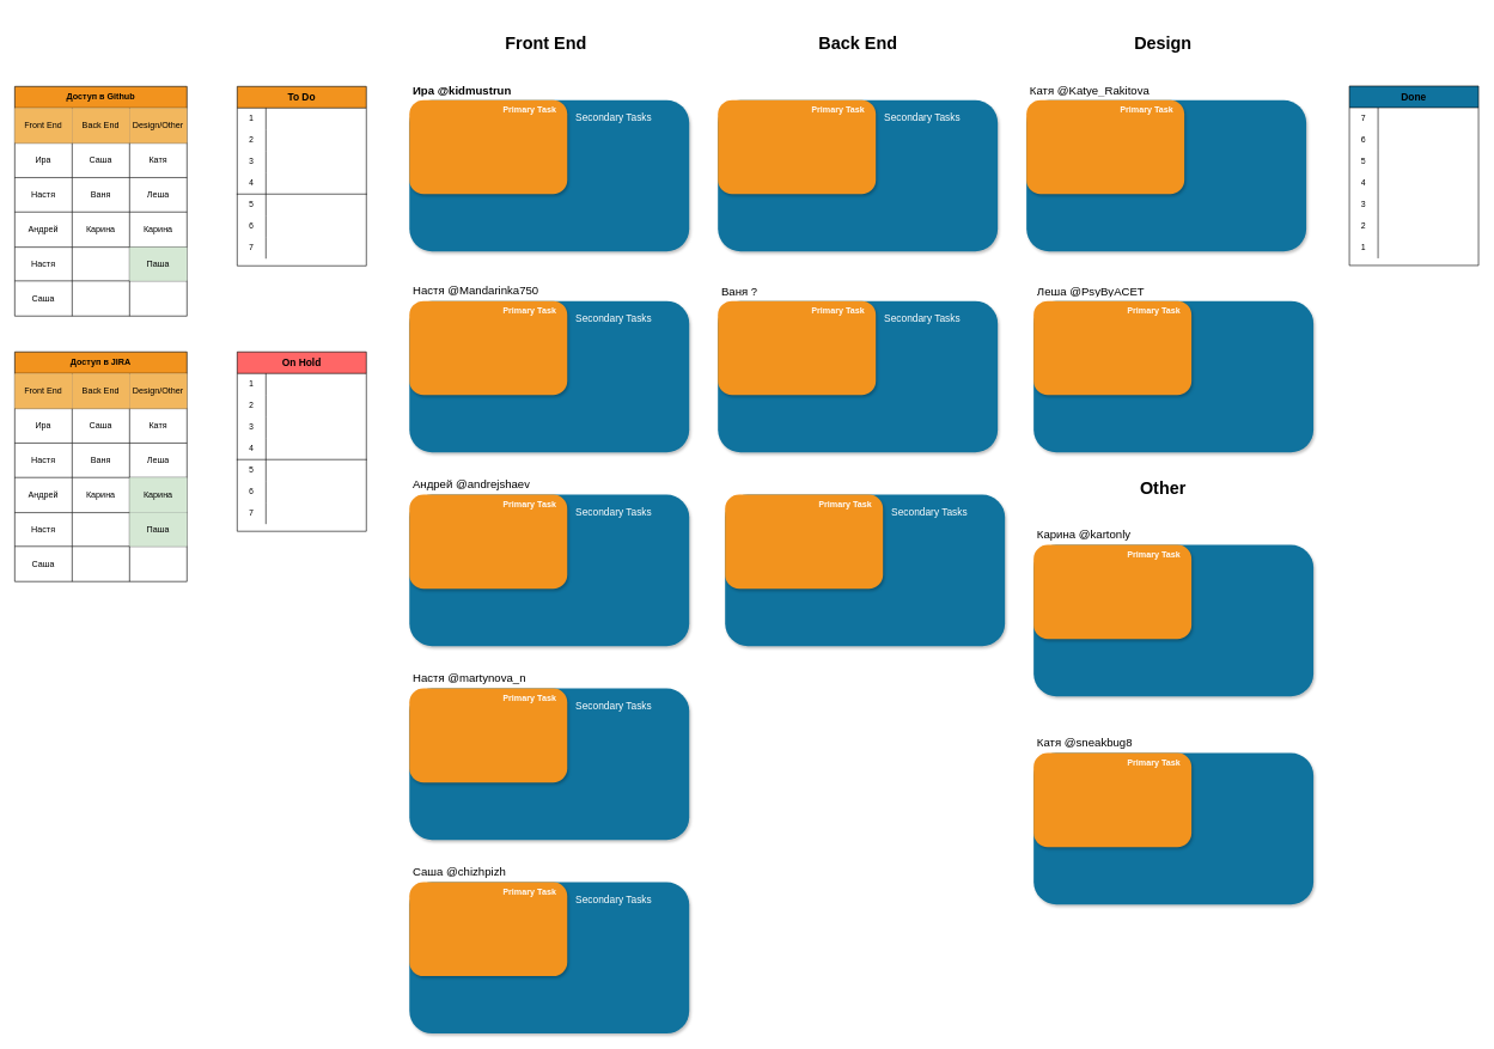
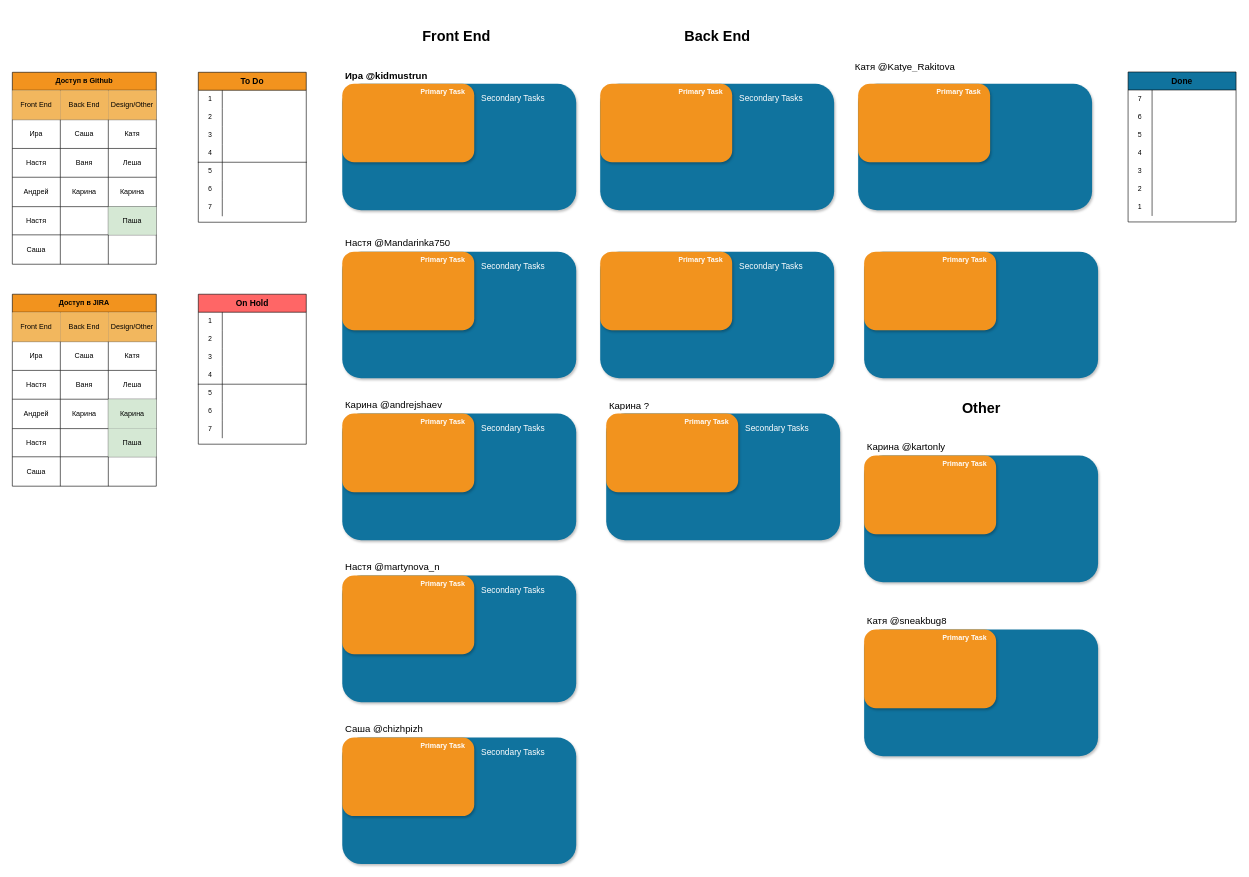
- <mxCell id="51" value="Design" style="text;strokeColor=none;fillColor=none;html=1;fontSize=24;fontStyle=1;verticalAlign=middle;align=center;" vertex="1" parent="1"><mxGeometry x="1570" y="40" width="100" height="40" as="geometry" /></mxCell>
- <mxCell id="153" value="&lt;h1 style=&quot;font-size: 16px&quot;&gt;&lt;span style=&quot;font-weight: normal&quot;&gt;Катя&amp;nbsp;@Katye_Rakitova&lt;/span&gt;&lt;/h1&gt;" style="text;html=1;spacing=5;spacingTop=-20;whiteSpace=wrap;overflow=hidden;strokeColor=none;strokeWidth=4;fillColor=none;gradientColor=#007FFF;fontSize=16;align=left;verticalAlign=bottom;" vertex="1" parent="1"><mxGeometry x="1430" y="120" width="210" height="19" as="geometry" /></mxCell>
+ <mxCell id="153" value="&lt;h1 style=&quot;font-size: 16px&quot;&gt;&lt;span style=&quot;font-weight: normal&quot;&gt;Катя&amp;nbsp;@Katye_Rakitova&lt;/span&gt;&lt;/h1&gt;" style="text;html=1;spacing=5;spacingTop=-20;whiteSpace=wrap;overflow=hidden;strokeColor=none;strokeWidth=4;fillColor=none;gradientColor=#007FFF;fontSize=16;align=left;verticalAlign=bottom;" vertex="1" parent="1"><mxGeometry x="1420" y="105" width="210" height="19" as="geometry" /></mxCell>
- <mxCell id="128" value="&lt;h1 style=&quot;font-size: 16px&quot;&gt;&lt;span style=&quot;font-weight: normal&quot;&gt;Ваня ?&lt;/span&gt;&lt;/h1&gt;" style="text;html=1;spacing=5;spacingTop=-20;whiteSpace=wrap;overflow=hidden;strokeColor=none;strokeWidth=4;fillColor=none;gradientColor=#007FFF;fontSize=16;align=left;verticalAlign=bottom;fontStyle=0" vertex="1" parent="124"><mxGeometry width="210" height="19" as="geometry" /></mxCell>
- <mxCell id="163" value="&lt;h1 style=&quot;font-size: 16px&quot;&gt;&lt;span style=&quot;font-weight: 400&quot;&gt;Леша @PsyByACET&lt;/span&gt;&lt;/h1&gt;" style="text;html=1;spacing=5;spacingTop=-20;whiteSpace=wrap;overflow=hidden;strokeColor=none;strokeWidth=4;fillColor=none;gradientColor=#007FFF;fontSize=16;align=left;verticalAlign=bottom;" vertex="1" parent="1"><mxGeometry x="1440" y="400" width="290" height="19" as="geometry" /></mxCell>
- <mxCell id="91" value="Андрей&amp;nbsp;@andrejshaev" style="text;html=1;spacing=5;spacingTop=-20;whiteSpace=wrap;overflow=hidden;strokeColor=none;strokeWidth=4;fillColor=none;gradientColor=#007FFF;fontSize=16;align=left;verticalAlign=bottom;" vertex="1" parent="87"><mxGeometry width="210" height="19" as="geometry" /></mxCell>
+ <mxCell id="91" value="Карина&amp;nbsp;@andrejshaev" style="text;html=1;spacing=5;spacingTop=-20;whiteSpace=wrap;overflow=hidden;strokeColor=none;strokeWidth=4;fillColor=none;gradientColor=#007FFF;fontSize=16;align=left;verticalAlign=bottom;" vertex="1" parent="87"><mxGeometry width="210" height="19" as="geometry" /></mxCell>
+ <mxCell id="141" value="&lt;h1 style=&quot;font-size: 16px&quot;&gt;&lt;span style=&quot;font-weight: normal&quot;&gt;Карина ?&lt;/span&gt;&lt;/h1&gt;" style="text;html=1;spacing=5;spacingTop=-20;whiteSpace=wrap;overflow=hidden;strokeColor=none;strokeWidth=4;fillColor=none;gradientColor=#007FFF;fontSize=16;align=left;verticalAlign=bottom;fontStyle=0" vertex="1" parent="137"><mxGeometry width="210" height="19" as="geometry" /></mxCell>
- <mxCell id="52" value="Other" style="text;strokeColor=none;fillColor=none;html=1;fontSize=24;fontStyle=1;verticalAlign=middle;align=center;" vertex="1" parent="1"><mxGeometry x="1570" y="660" width="100" height="40" as="geometry" /></mxCell>
+ <mxCell id="52" value="Other" style="text;strokeColor=none;fillColor=none;html=1;fontSize=24;fontStyle=1;verticalAlign=middle;align=center;" vertex="1" parent="1"><mxGeometry x="1585" y="660" width="100" height="40" as="geometry" /></mxCell>
